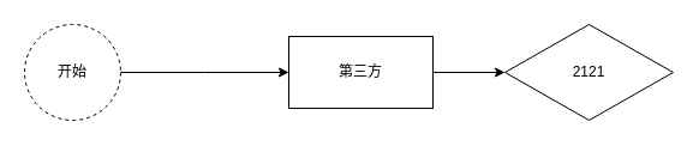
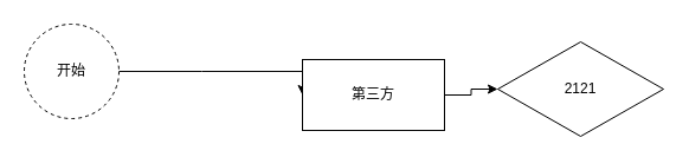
- <mxCell id="5" value="第三方" style="rounded=0;whiteSpace=wrap;html=1;" vertex="1" parent="1"><mxGeometry x="240" y="30" width="120" height="60" as="geometry" /></mxCell>
+ <mxCell id="5" value="第三方" style="rounded=0;whiteSpace=wrap;html=1;" vertex="1" parent="1"><mxGeometry x="255" y="50" width="120" height="60" as="geometry" /></mxCell>
- <mxCell id="6" value="2121" style="rhombus;whiteSpace=wrap;html=1;" vertex="1" parent="1"><mxGeometry x="420" y="20" width="140" height="80" as="geometry" /></mxCell>
+ <mxCell id="6" value="2121" style="rhombus;whiteSpace=wrap;html=1;" vertex="1" parent="1"><mxGeometry x="420" y="35" width="140" height="80" as="geometry" /></mxCell>
